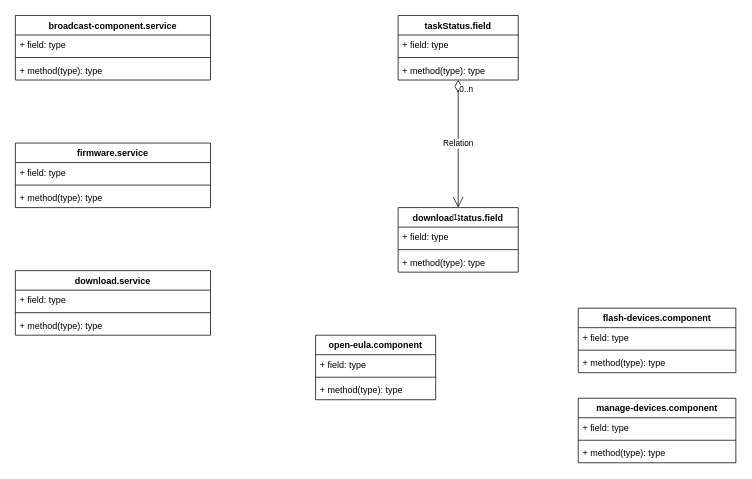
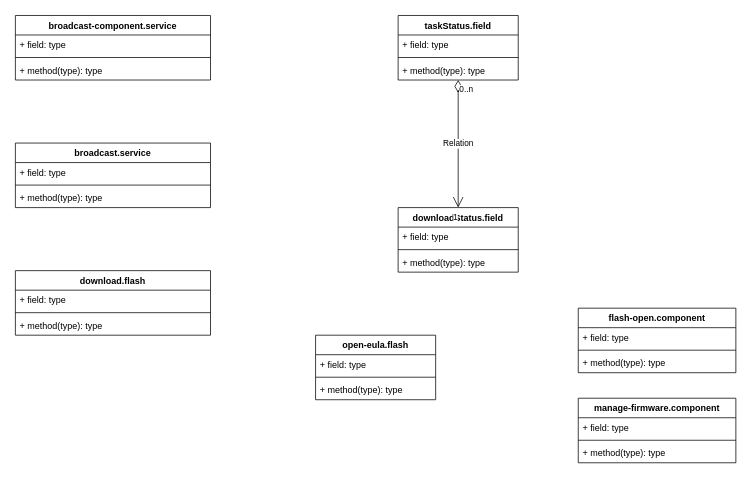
- <mxCell id="10" value="firmware.service" style="swimlane;fontStyle=1;align=center;verticalAlign=top;childLayout=stackLayout;horizontal=1;startSize=26;horizontalStack=0;resizeParent=1;resizeParentMax=0;resizeLast=0;collapsible=1;marginBottom=0;" vertex="1" parent="1"><mxGeometry x="20" y="190" width="260" height="86" as="geometry" /></mxCell>
+ <mxCell id="10" value="broadcast.service" style="swimlane;fontStyle=1;align=center;verticalAlign=top;childLayout=stackLayout;horizontal=1;startSize=26;horizontalStack=0;resizeParent=1;resizeParentMax=0;resizeLast=0;collapsible=1;marginBottom=0;" vertex="1" parent="1"><mxGeometry x="20" y="190" width="260" height="86" as="geometry" /></mxCell>
- <mxCell id="6" value="download.service" style="swimlane;fontStyle=1;align=center;verticalAlign=top;childLayout=stackLayout;horizontal=1;startSize=26;horizontalStack=0;resizeParent=1;resizeParentMax=0;resizeLast=0;collapsible=1;marginBottom=0;" vertex="1" parent="1"><mxGeometry x="20" y="360" width="260" height="86" as="geometry" /></mxCell>
+ <mxCell id="6" value="download.flash" style="swimlane;fontStyle=1;align=center;verticalAlign=top;childLayout=stackLayout;horizontal=1;startSize=26;horizontalStack=0;resizeParent=1;resizeParentMax=0;resizeLast=0;collapsible=1;marginBottom=0;" vertex="1" parent="1"><mxGeometry x="20" y="360" width="260" height="86" as="geometry" /></mxCell>
- <mxCell id="29" value="flash-devices.component" style="swimlane;fontStyle=1;align=center;verticalAlign=top;childLayout=stackLayout;horizontal=1;startSize=26;horizontalStack=0;resizeParent=1;resizeParentMax=0;resizeLast=0;collapsible=1;marginBottom=0;" vertex="1" parent="1"><mxGeometry x="770" y="410" width="210" height="86" as="geometry" /></mxCell>
+ <mxCell id="29" value="flash-open.component" style="swimlane;fontStyle=1;align=center;verticalAlign=top;childLayout=stackLayout;horizontal=1;startSize=26;horizontalStack=0;resizeParent=1;resizeParentMax=0;resizeLast=0;collapsible=1;marginBottom=0;" vertex="1" parent="1"><mxGeometry x="770" y="410" width="210" height="86" as="geometry" /></mxCell>
- <mxCell id="25" value="open-eula.component" style="swimlane;fontStyle=1;align=center;verticalAlign=top;childLayout=stackLayout;horizontal=1;startSize=26;horizontalStack=0;resizeParent=1;resizeParentMax=0;resizeLast=0;collapsible=1;marginBottom=0;" vertex="1" parent="1"><mxGeometry x="420" y="446" width="160" height="86" as="geometry" /></mxCell>
+ <mxCell id="25" value="open-eula.flash" style="swimlane;fontStyle=1;align=center;verticalAlign=top;childLayout=stackLayout;horizontal=1;startSize=26;horizontalStack=0;resizeParent=1;resizeParentMax=0;resizeLast=0;collapsible=1;marginBottom=0;" vertex="1" parent="1"><mxGeometry x="420" y="446" width="160" height="86" as="geometry" /></mxCell>
- <mxCell id="33" value="manage-devices.component" style="swimlane;fontStyle=1;align=center;verticalAlign=top;childLayout=stackLayout;horizontal=1;startSize=26;horizontalStack=0;resizeParent=1;resizeParentMax=0;resizeLast=0;collapsible=1;marginBottom=0;" vertex="1" parent="1"><mxGeometry x="770" y="530" width="210" height="86" as="geometry" /></mxCell>
+ <mxCell id="33" value="manage-firmware.component" style="swimlane;fontStyle=1;align=center;verticalAlign=top;childLayout=stackLayout;horizontal=1;startSize=26;horizontalStack=0;resizeParent=1;resizeParentMax=0;resizeLast=0;collapsible=1;marginBottom=0;" vertex="1" parent="1"><mxGeometry x="770" y="530" width="210" height="86" as="geometry" /></mxCell>
